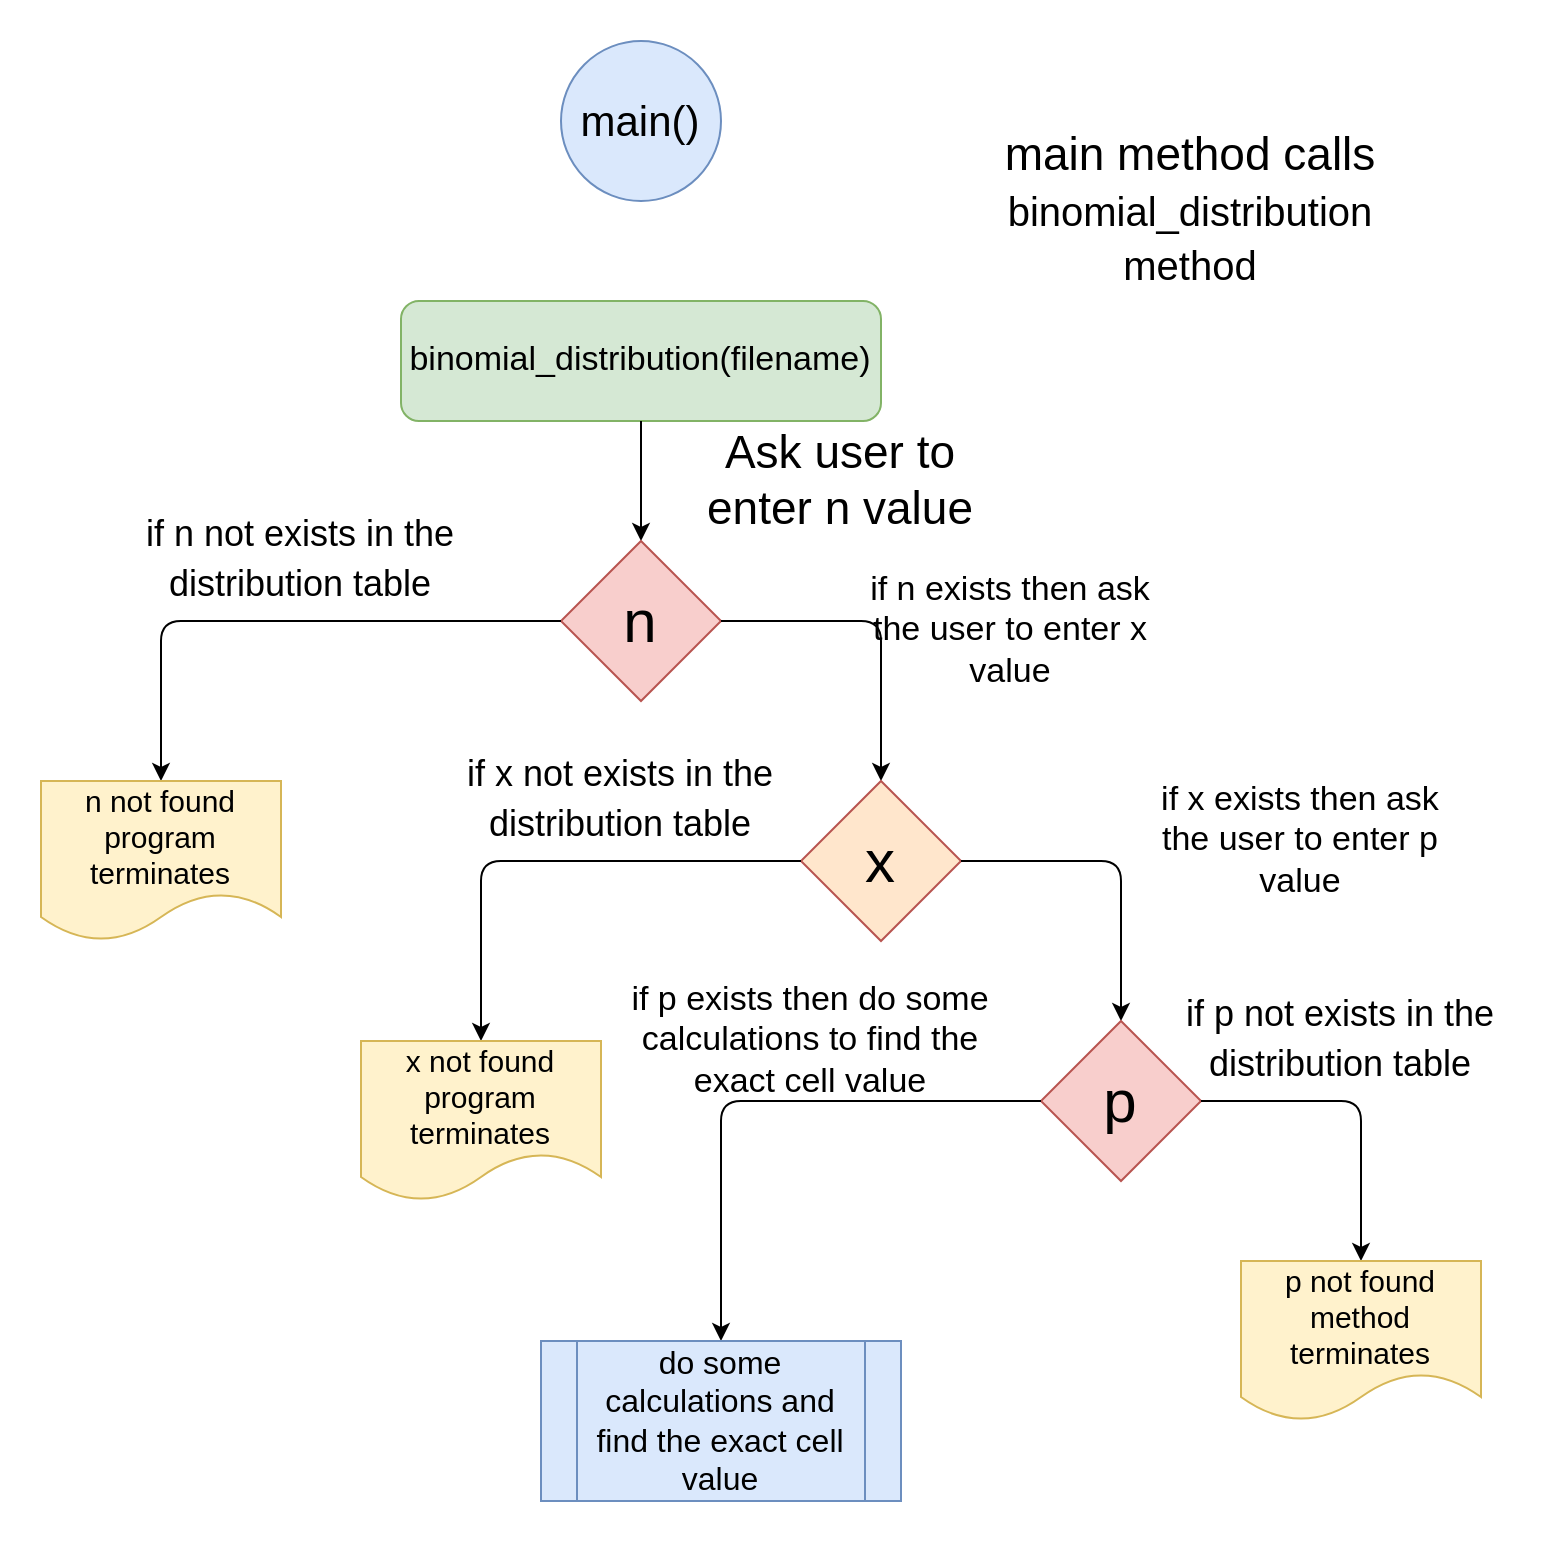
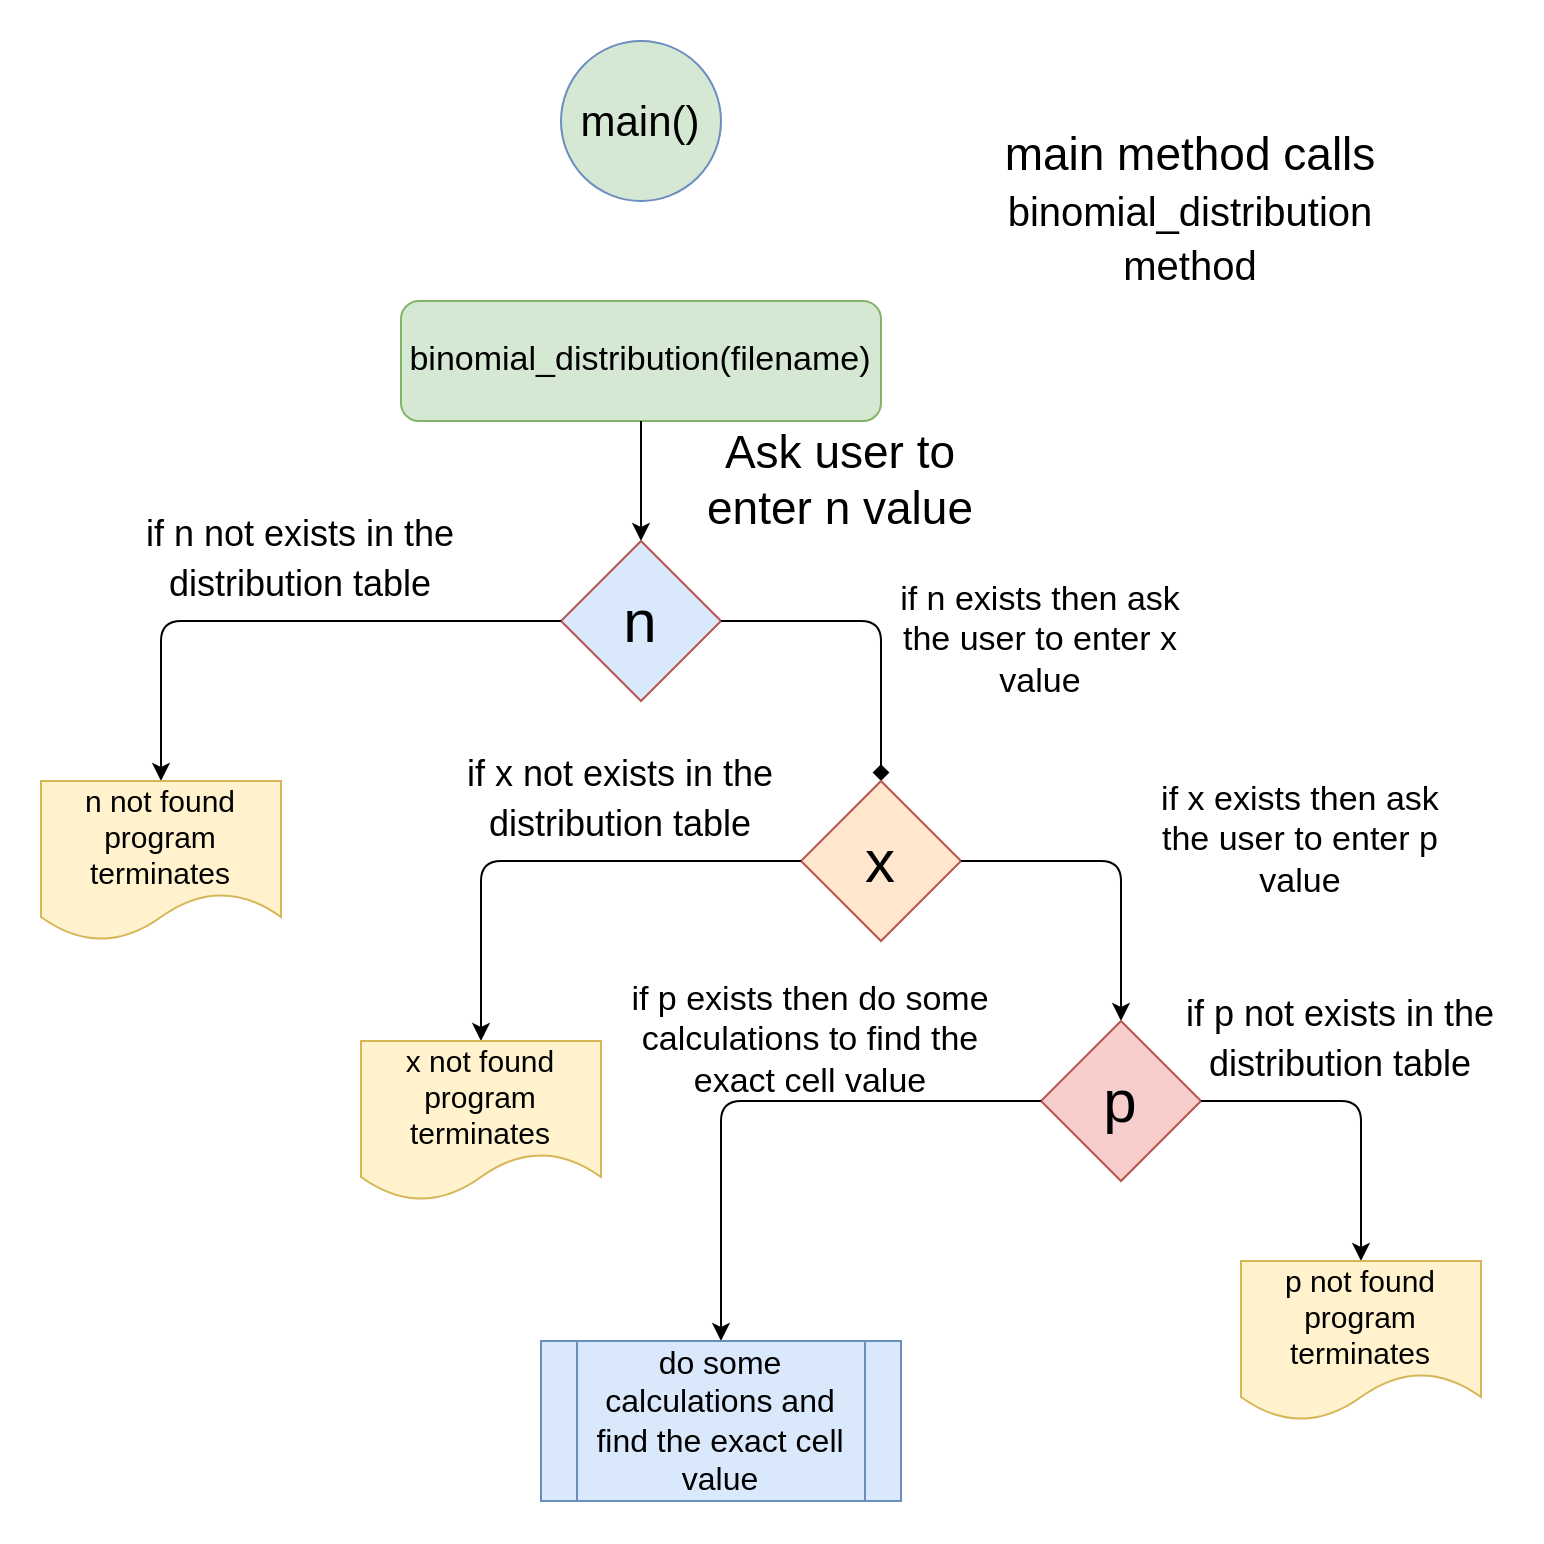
- <mxCell id="2" value="&lt;font style=&quot;font-size: 21px&quot;&gt;main()&lt;/font&gt;" style="ellipse;whiteSpace=wrap;html=1;aspect=fixed;fillColor=#dae8fc;strokeColor=#6c8ebf;" vertex="1" parent="1"><mxGeometry x="280" y="20" width="80" height="80" as="geometry" /></mxCell>
+ <mxCell id="2" value="&lt;font style=&quot;font-size: 21px&quot;&gt;main()&lt;/font&gt;" style="ellipse;whiteSpace=wrap;html=1;aspect=fixed;fillColor=#d5e8d4;strokeColor=#6c8ebf;" vertex="1" parent="1"><mxGeometry x="280" y="20" width="80" height="80" as="geometry" /></mxCell>
- <mxCell id="5" value="&lt;font style=&quot;font-size: 30px&quot;&gt;n&lt;/font&gt;" style="rhombus;whiteSpace=wrap;html=1;fillColor=#f8cecc;strokeColor=#b85450;" vertex="1" parent="1"><mxGeometry x="280" y="270" width="80" height="80" as="geometry" /></mxCell>
+ <mxCell id="5" value="&lt;font style=&quot;font-size: 30px&quot;&gt;n&lt;/font&gt;" style="rhombus;whiteSpace=wrap;html=1;fillColor=#dae8fc;strokeColor=#b85450;" vertex="1" parent="1"><mxGeometry x="280" y="270" width="80" height="80" as="geometry" /></mxCell>
- <mxCell id="27" value="&lt;font style=&quot;font-size: 17px&quot;&gt;if n exists then ask the user to enter x value&lt;/font&gt;" style="text;html=1;strokeColor=none;fillColor=none;align=center;verticalAlign=middle;whiteSpace=wrap;rounded=0;" vertex="1" parent="1"><mxGeometry x="425" y="285" width="160" height="60" as="geometry" /></mxCell>
+ <mxCell id="27" value="&lt;font style=&quot;font-size: 17px&quot;&gt;if n exists then ask the user to enter x value&lt;/font&gt;" style="text;html=1;strokeColor=none;fillColor=none;align=center;verticalAlign=middle;whiteSpace=wrap;rounded=0;" vertex="1" parent="1"><mxGeometry x="440" y="290" width="160" height="60" as="geometry" /></mxCell>
- <mxCell id="6" value="" style="endArrow=classic;html=1;exitX=1;exitY=0.5;exitDx=0;exitDy=0;" edge="1" parent="1" source="5" target="10"><mxGeometry width="50" height="50" relative="1" as="geometry"><mxPoint x="330" y="220" as="sourcePoint" /><mxPoint x="560" y="390" as="targetPoint" /><Array as="points"><mxPoint x="440" y="310" /></Array></mxGeometry></mxCell>
+ <mxCell id="6" value="" style="endArrow=diamond;html=1;exitX=1;exitY=0.5;exitDx=0;exitDy=0;" edge="1" parent="1" source="5" target="10"><mxGeometry width="50" height="50" relative="1" as="geometry"><mxPoint x="330" y="220" as="sourcePoint" /><mxPoint x="560" y="390" as="targetPoint" /><Array as="points"><mxPoint x="440" y="310" /></Array></mxGeometry></mxCell>
- <mxCell id="22" value="&lt;div style=&quot;font-size: 15px&quot;&gt;&lt;font style=&quot;font-size: 15px&quot;&gt;p not found&lt;/font&gt;&lt;/div&gt;&lt;div style=&quot;font-size: 15px&quot;&gt;&lt;font style=&quot;font-size: 15px&quot;&gt;&lt;font style=&quot;font-size: 15px&quot;&gt;method terminates&lt;/font&gt;&lt;br&gt;&lt;/font&gt;&lt;/div&gt;" style="shape=document;whiteSpace=wrap;html=1;boundedLbl=1;fillColor=#fff2cc;strokeColor=#d6b656;" vertex="1" parent="1"><mxGeometry x="620" y="630" width="120" height="80" as="geometry" /></mxCell>
+ <mxCell id="22" value="&lt;div style=&quot;font-size: 15px&quot;&gt;&lt;font style=&quot;font-size: 15px&quot;&gt;p not found&lt;/font&gt;&lt;/div&gt;&lt;div style=&quot;font-size: 15px&quot;&gt;&lt;font style=&quot;font-size: 15px&quot;&gt;&lt;font style=&quot;font-size: 15px&quot;&gt;program terminates&lt;/font&gt;&lt;br&gt;&lt;/font&gt;&lt;/div&gt;" style="shape=document;whiteSpace=wrap;html=1;boundedLbl=1;fillColor=#fff2cc;strokeColor=#d6b656;" vertex="1" parent="1"><mxGeometry x="620" y="630" width="120" height="80" as="geometry" /></mxCell>
